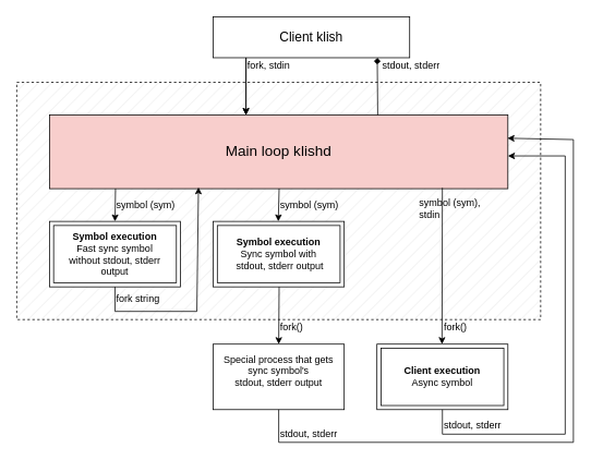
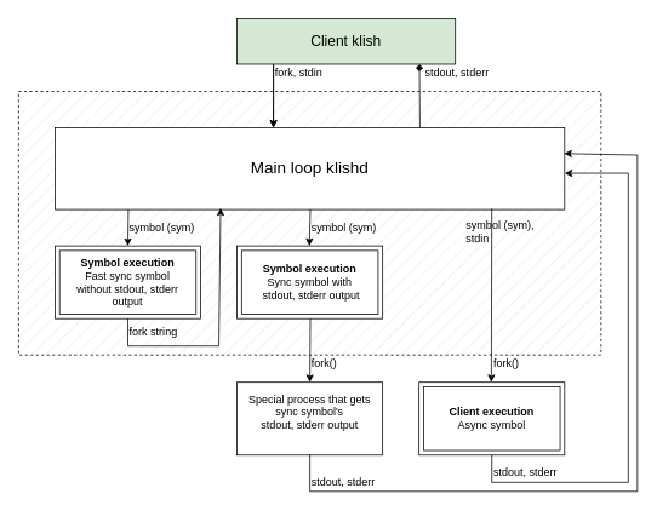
- <mxCell id="3" value="&lt;font style=&quot;font-size: 16px;&quot;&gt;Client klish&lt;/font&gt;" style="whiteSpace=wrap;html=1;align=center;" parent="1" vertex="1"><mxGeometry x="260" y="20" width="240" height="50" as="geometry" /></mxCell>
+ <mxCell id="3" value="&lt;font style=&quot;font-size: 16px;&quot;&gt;Client klish&lt;/font&gt;" style="whiteSpace=wrap;html=1;align=center;fillColor=#d5e8d4;" parent="1" vertex="1"><mxGeometry x="260" y="20" width="240" height="50" as="geometry" /></mxCell>
- <mxCell id="4" value="&lt;font style=&quot;font-size: 18px;&quot;&gt;Main loop klishd&lt;/font&gt;" style="whiteSpace=wrap;html=1;align=center;fillColor=#f8cecc;" parent="1" vertex="1"><mxGeometry x="60" y="140" width="560" height="90" as="geometry" /></mxCell>
+ <mxCell id="4" value="&lt;font style=&quot;font-size: 18px;&quot;&gt;Main loop klishd&lt;/font&gt;" style="whiteSpace=wrap;html=1;align=center;" parent="1" vertex="1"><mxGeometry x="60" y="140" width="560" height="90" as="geometry" /></mxCell>
